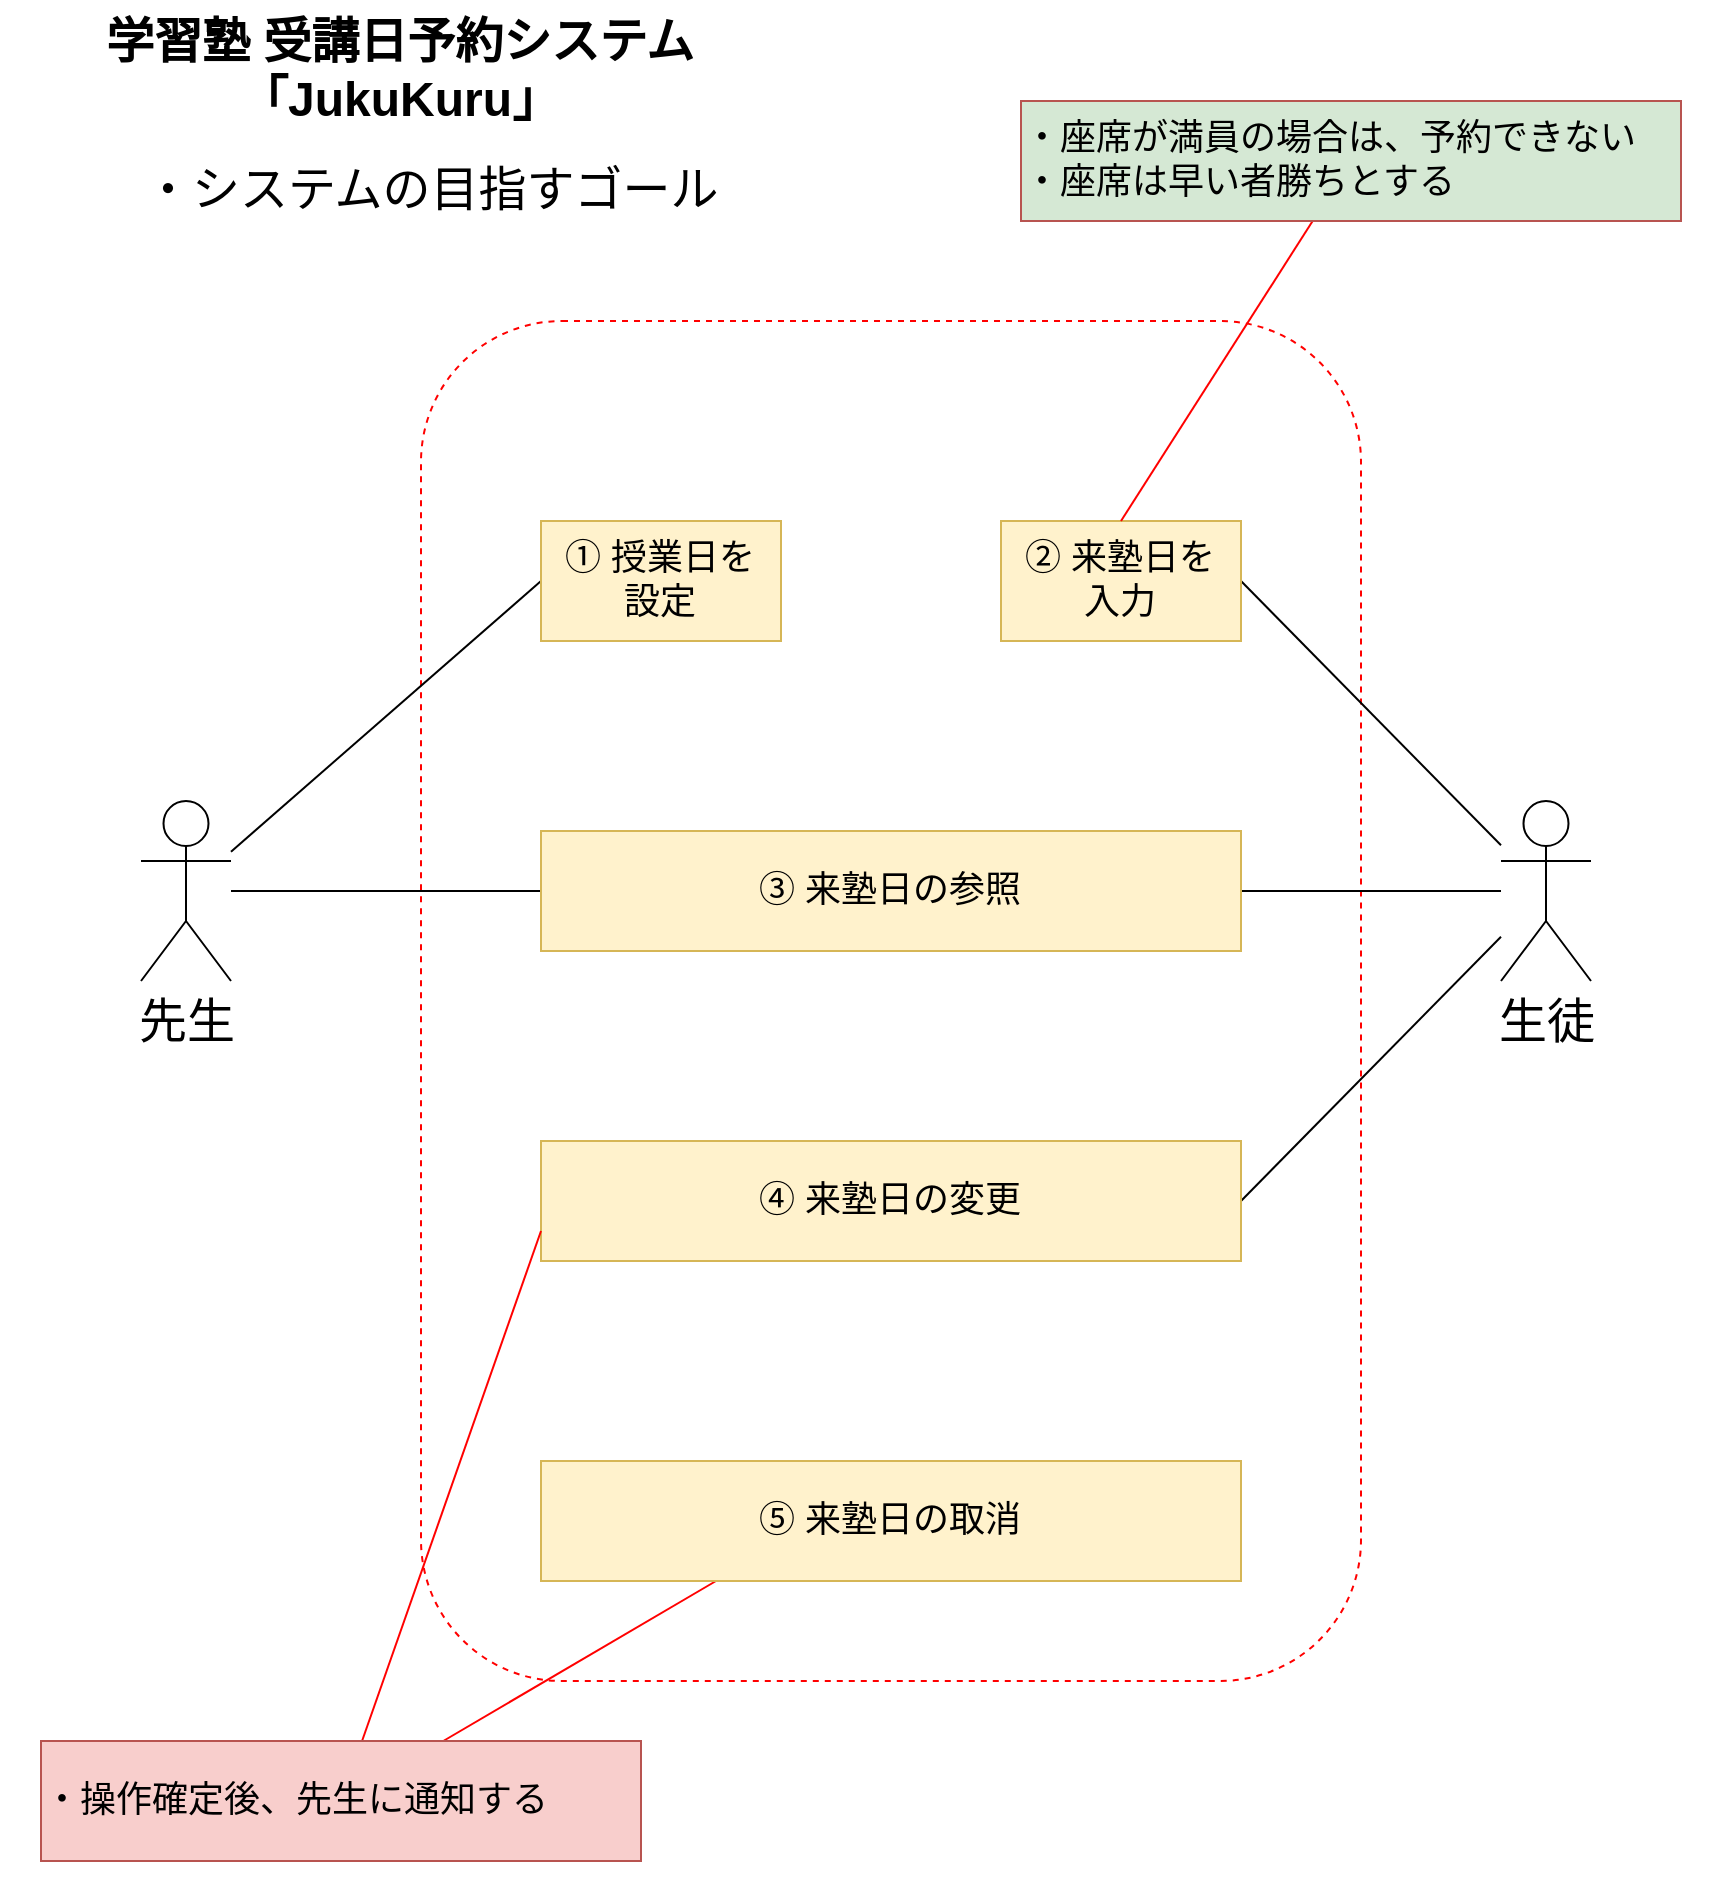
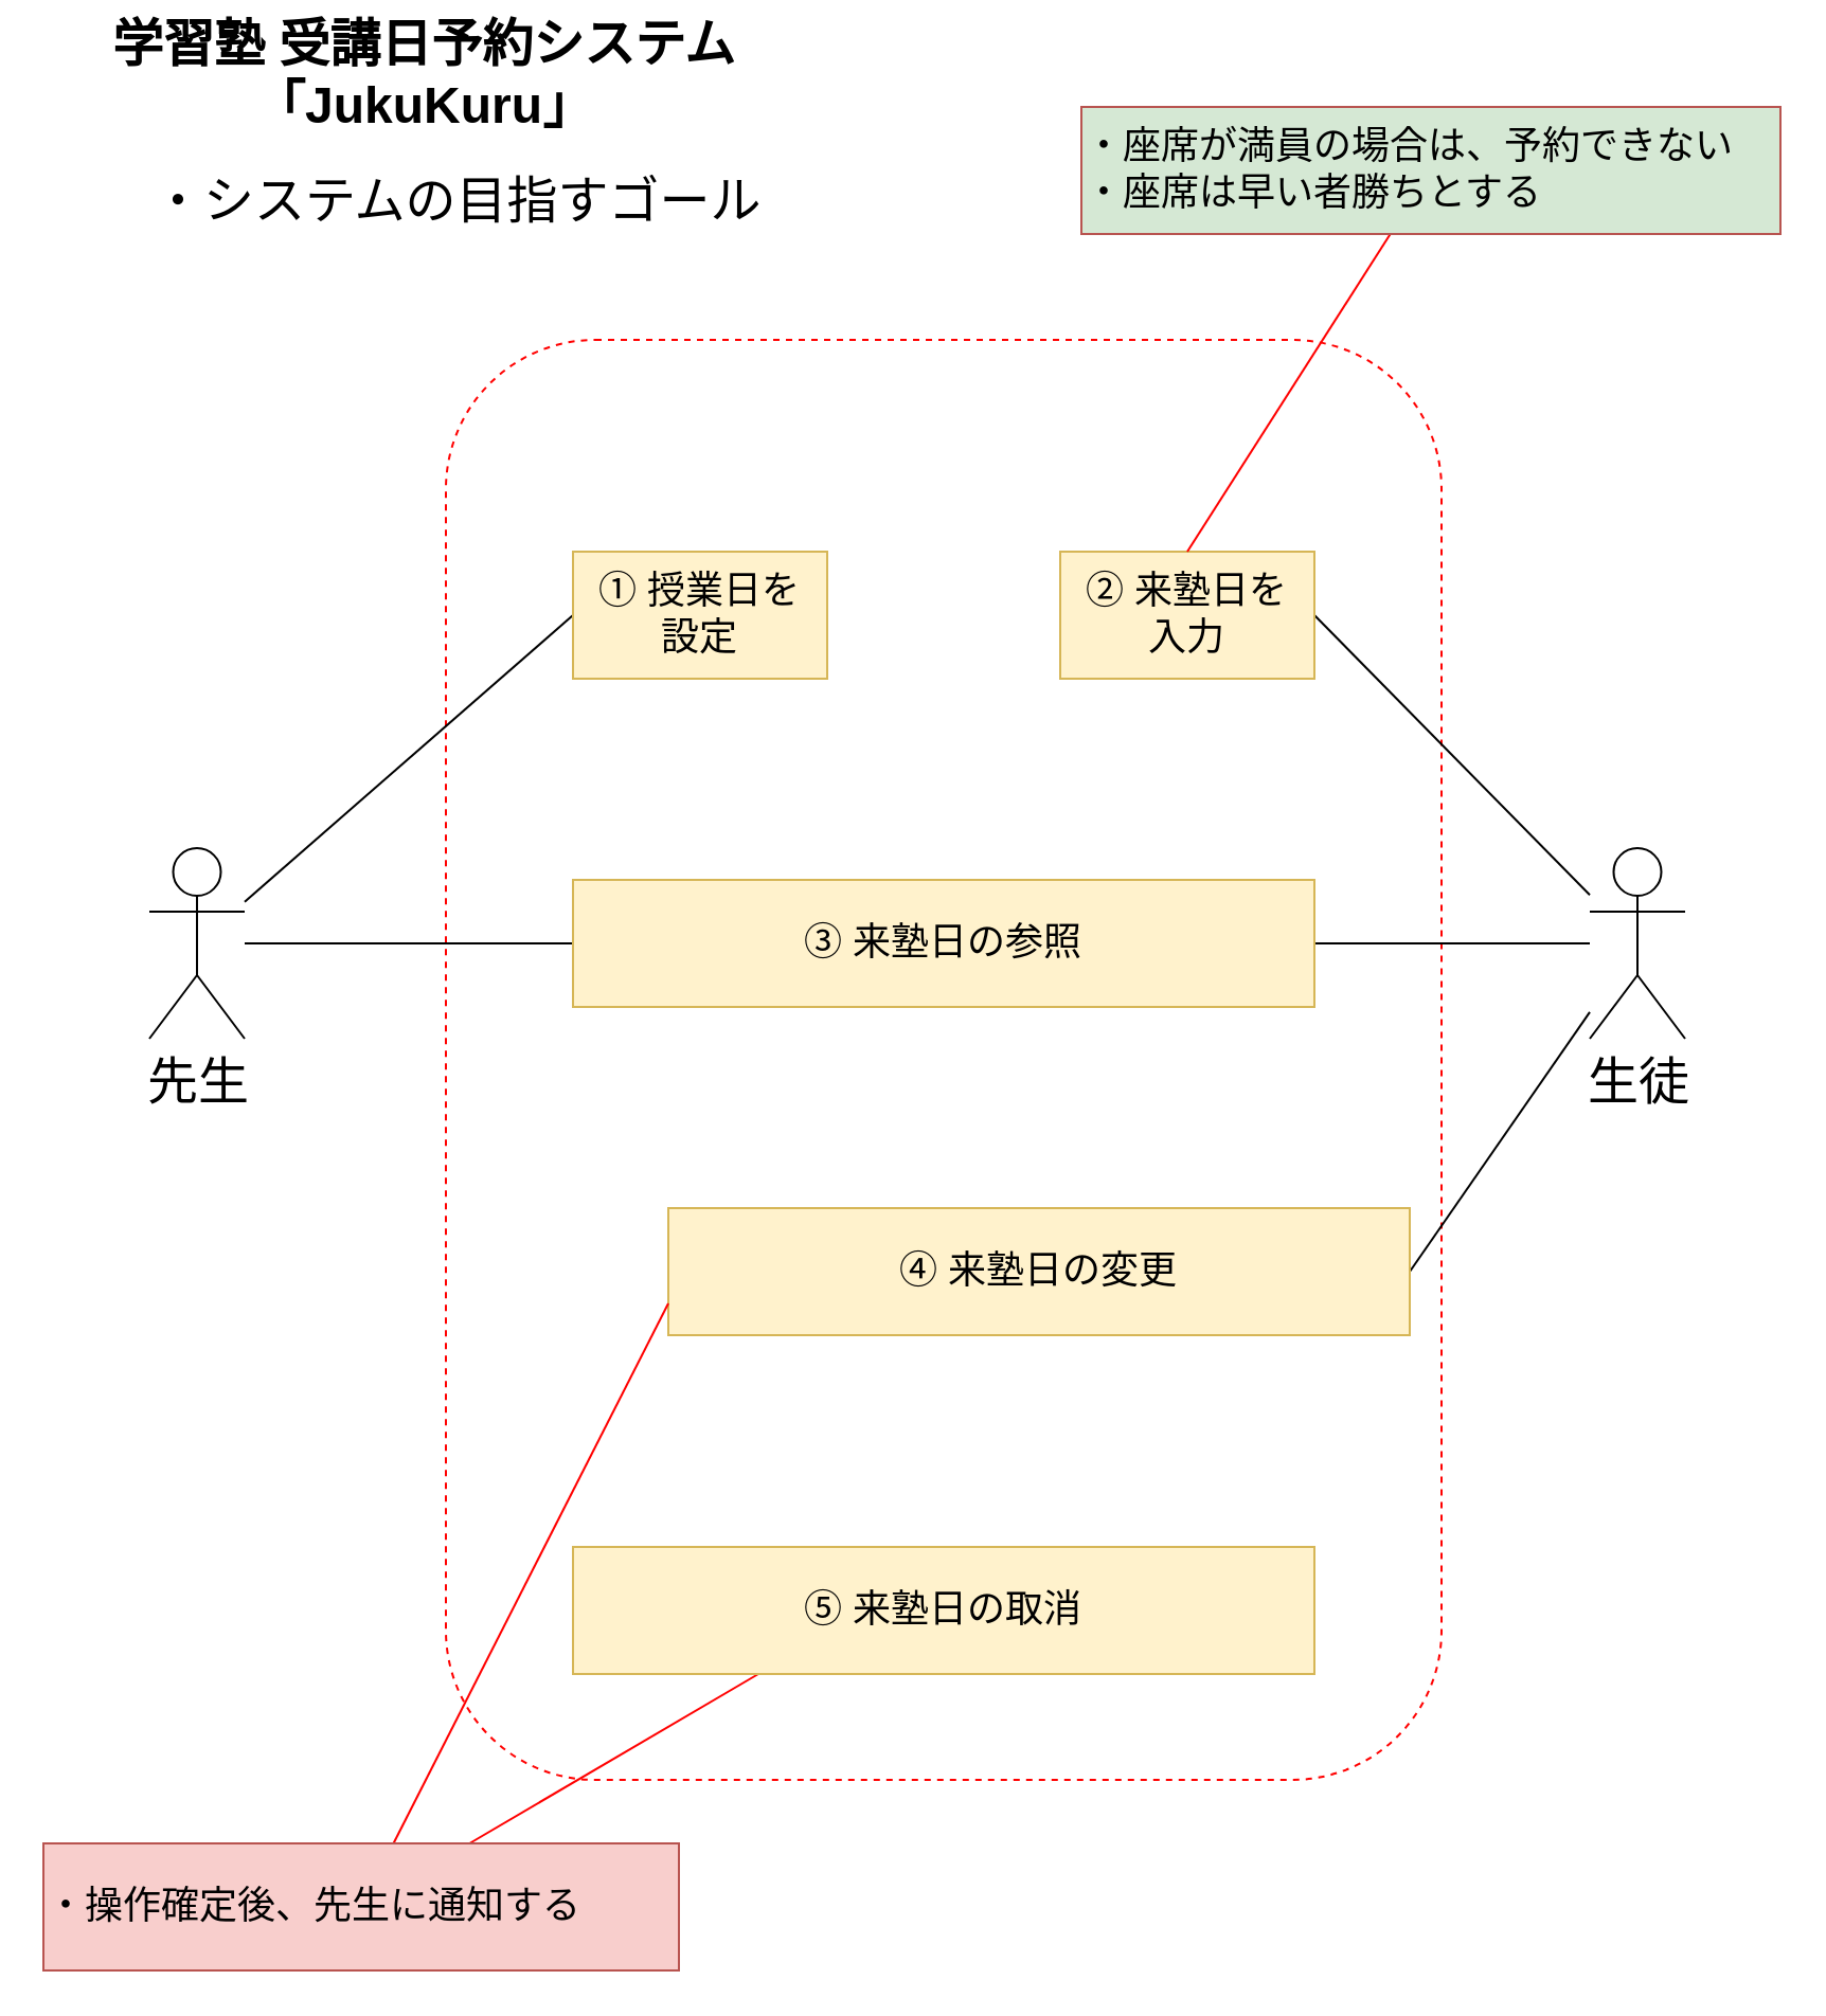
- <mxCell id="15" value="④ 来塾日の変更" style="rounded=0;whiteSpace=wrap;html=1;fontSize=18;fillColor=#fff2cc;strokeColor=#d6b656;" vertex="1" parent="1"><mxGeometry x="270" y="570" width="350" height="60" as="geometry" /></mxCell>
+ <mxCell id="15" value="④ 来塾日の変更" style="rounded=0;whiteSpace=wrap;html=1;fontSize=18;fillColor=#fff2cc;strokeColor=#d6b656;" vertex="1" parent="1"><mxGeometry x="315" y="570" width="350" height="60" as="geometry" /></mxCell>
